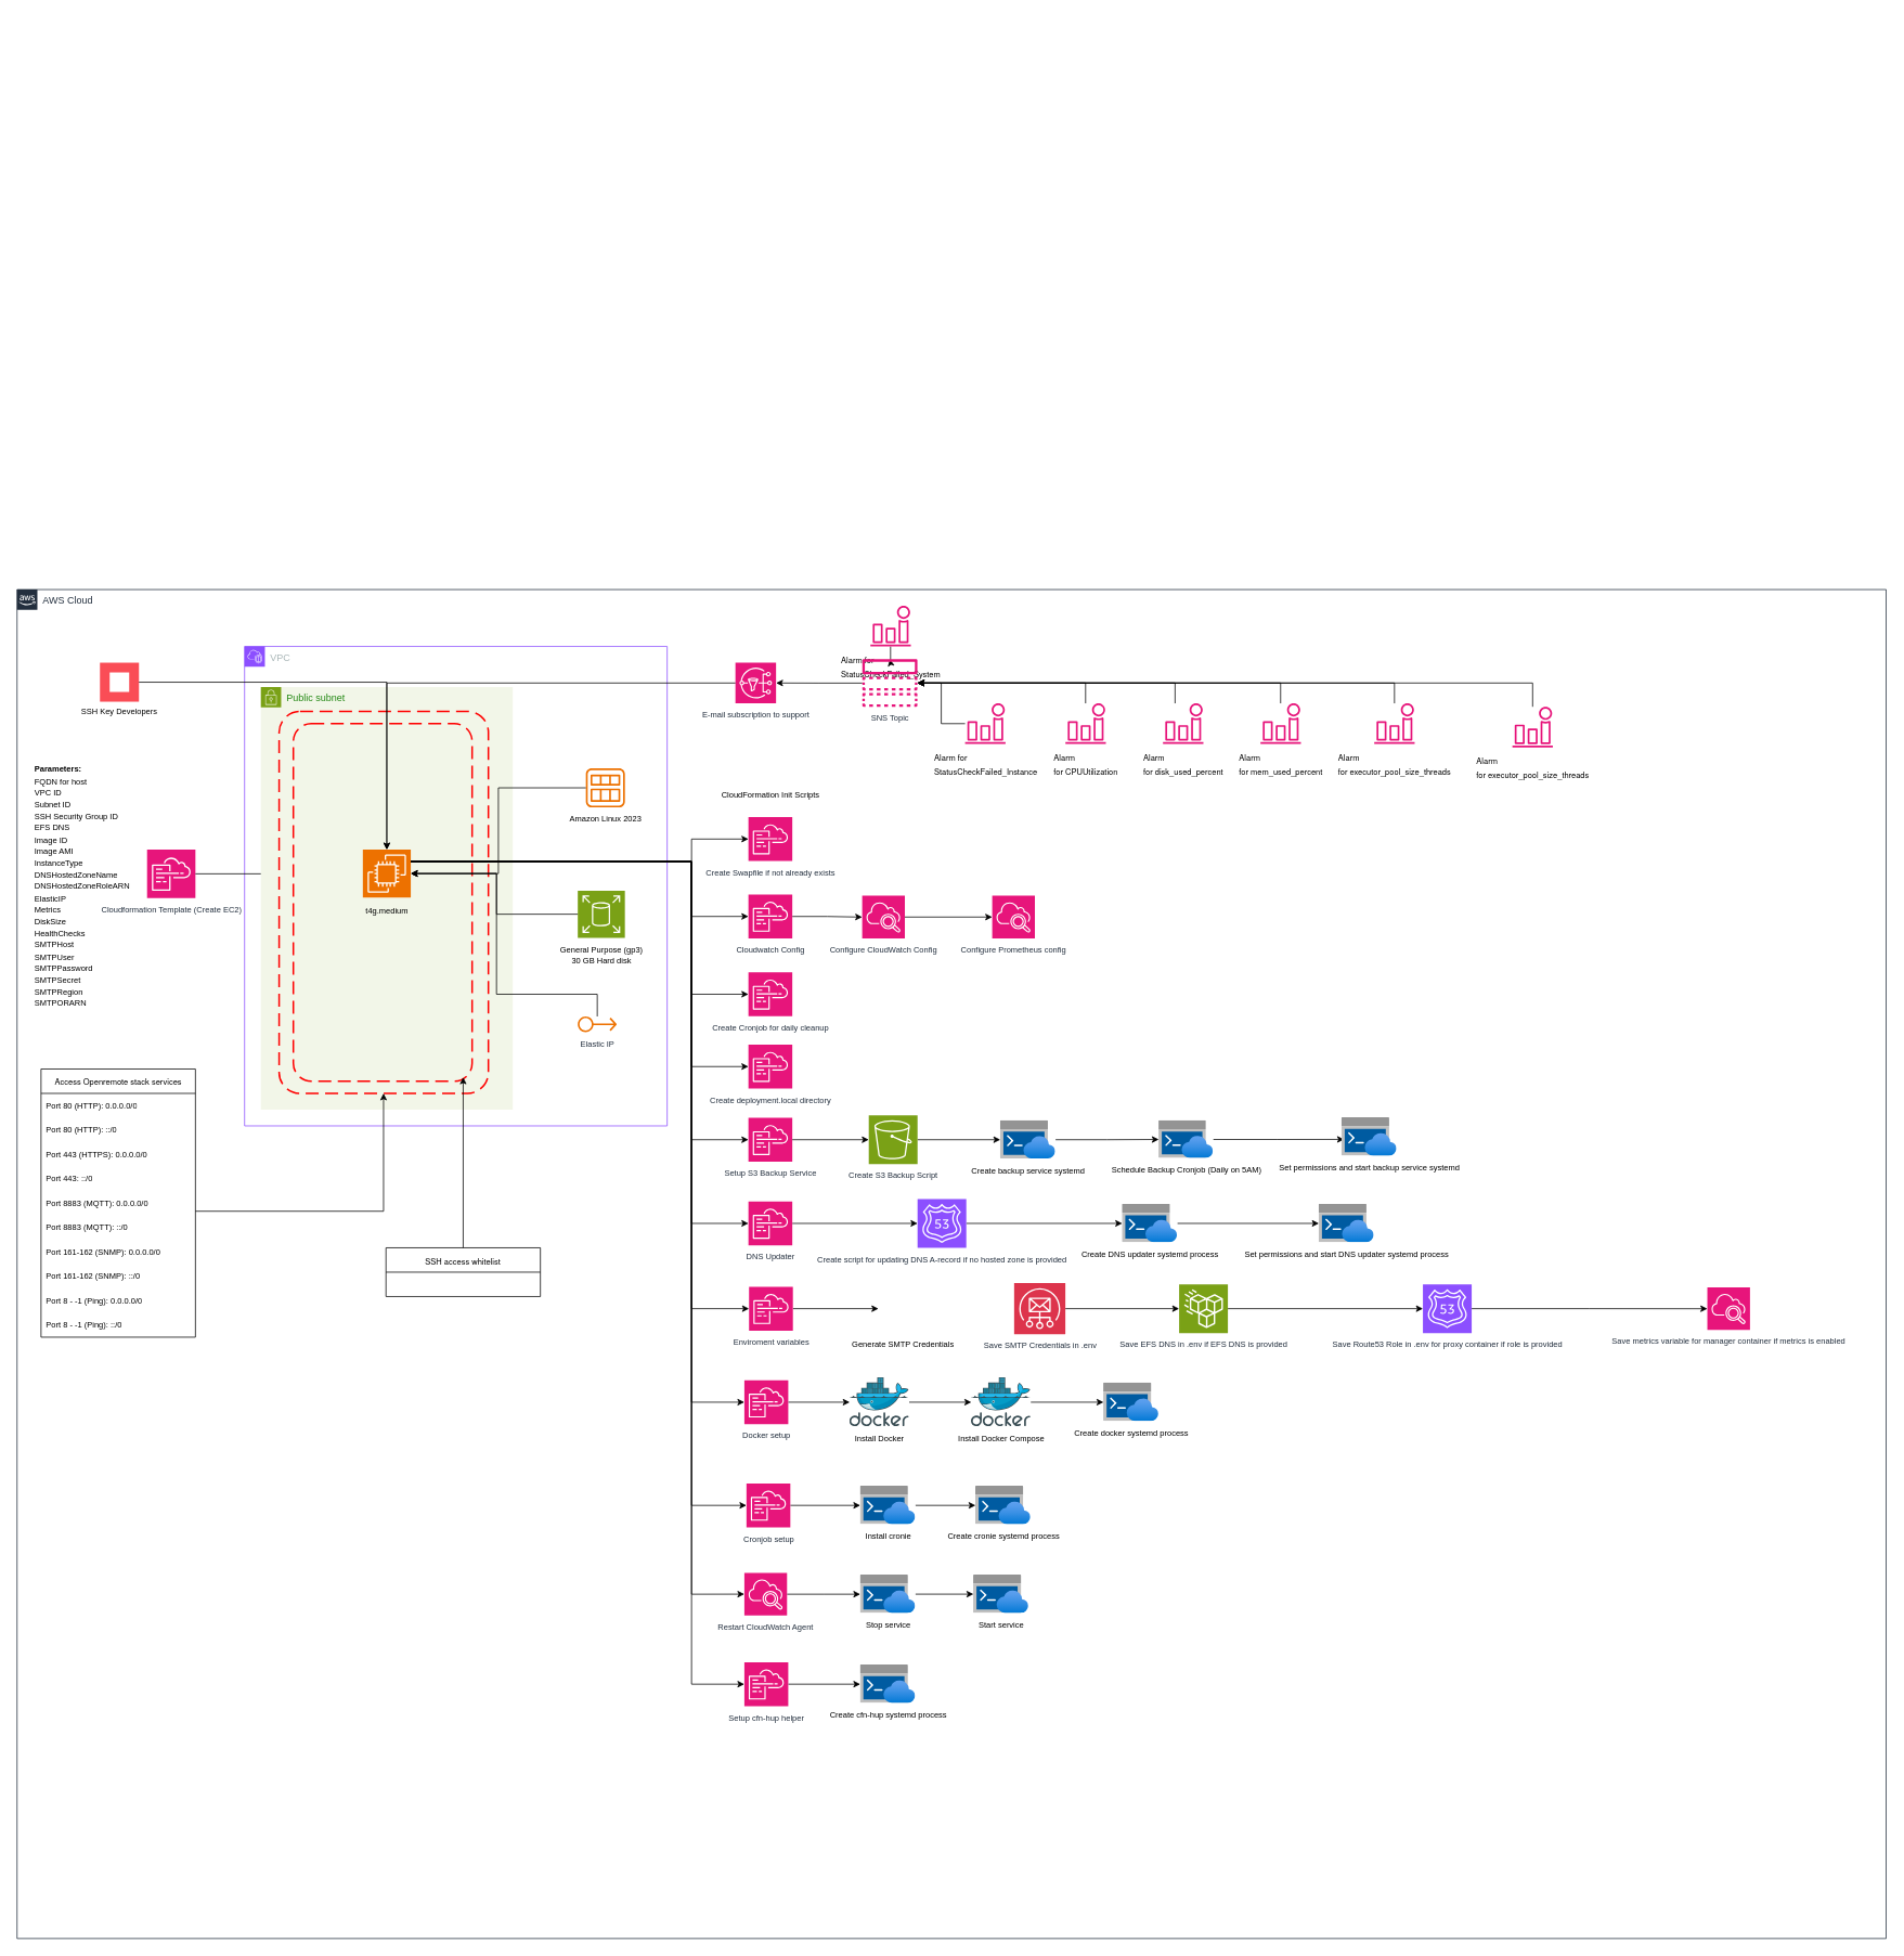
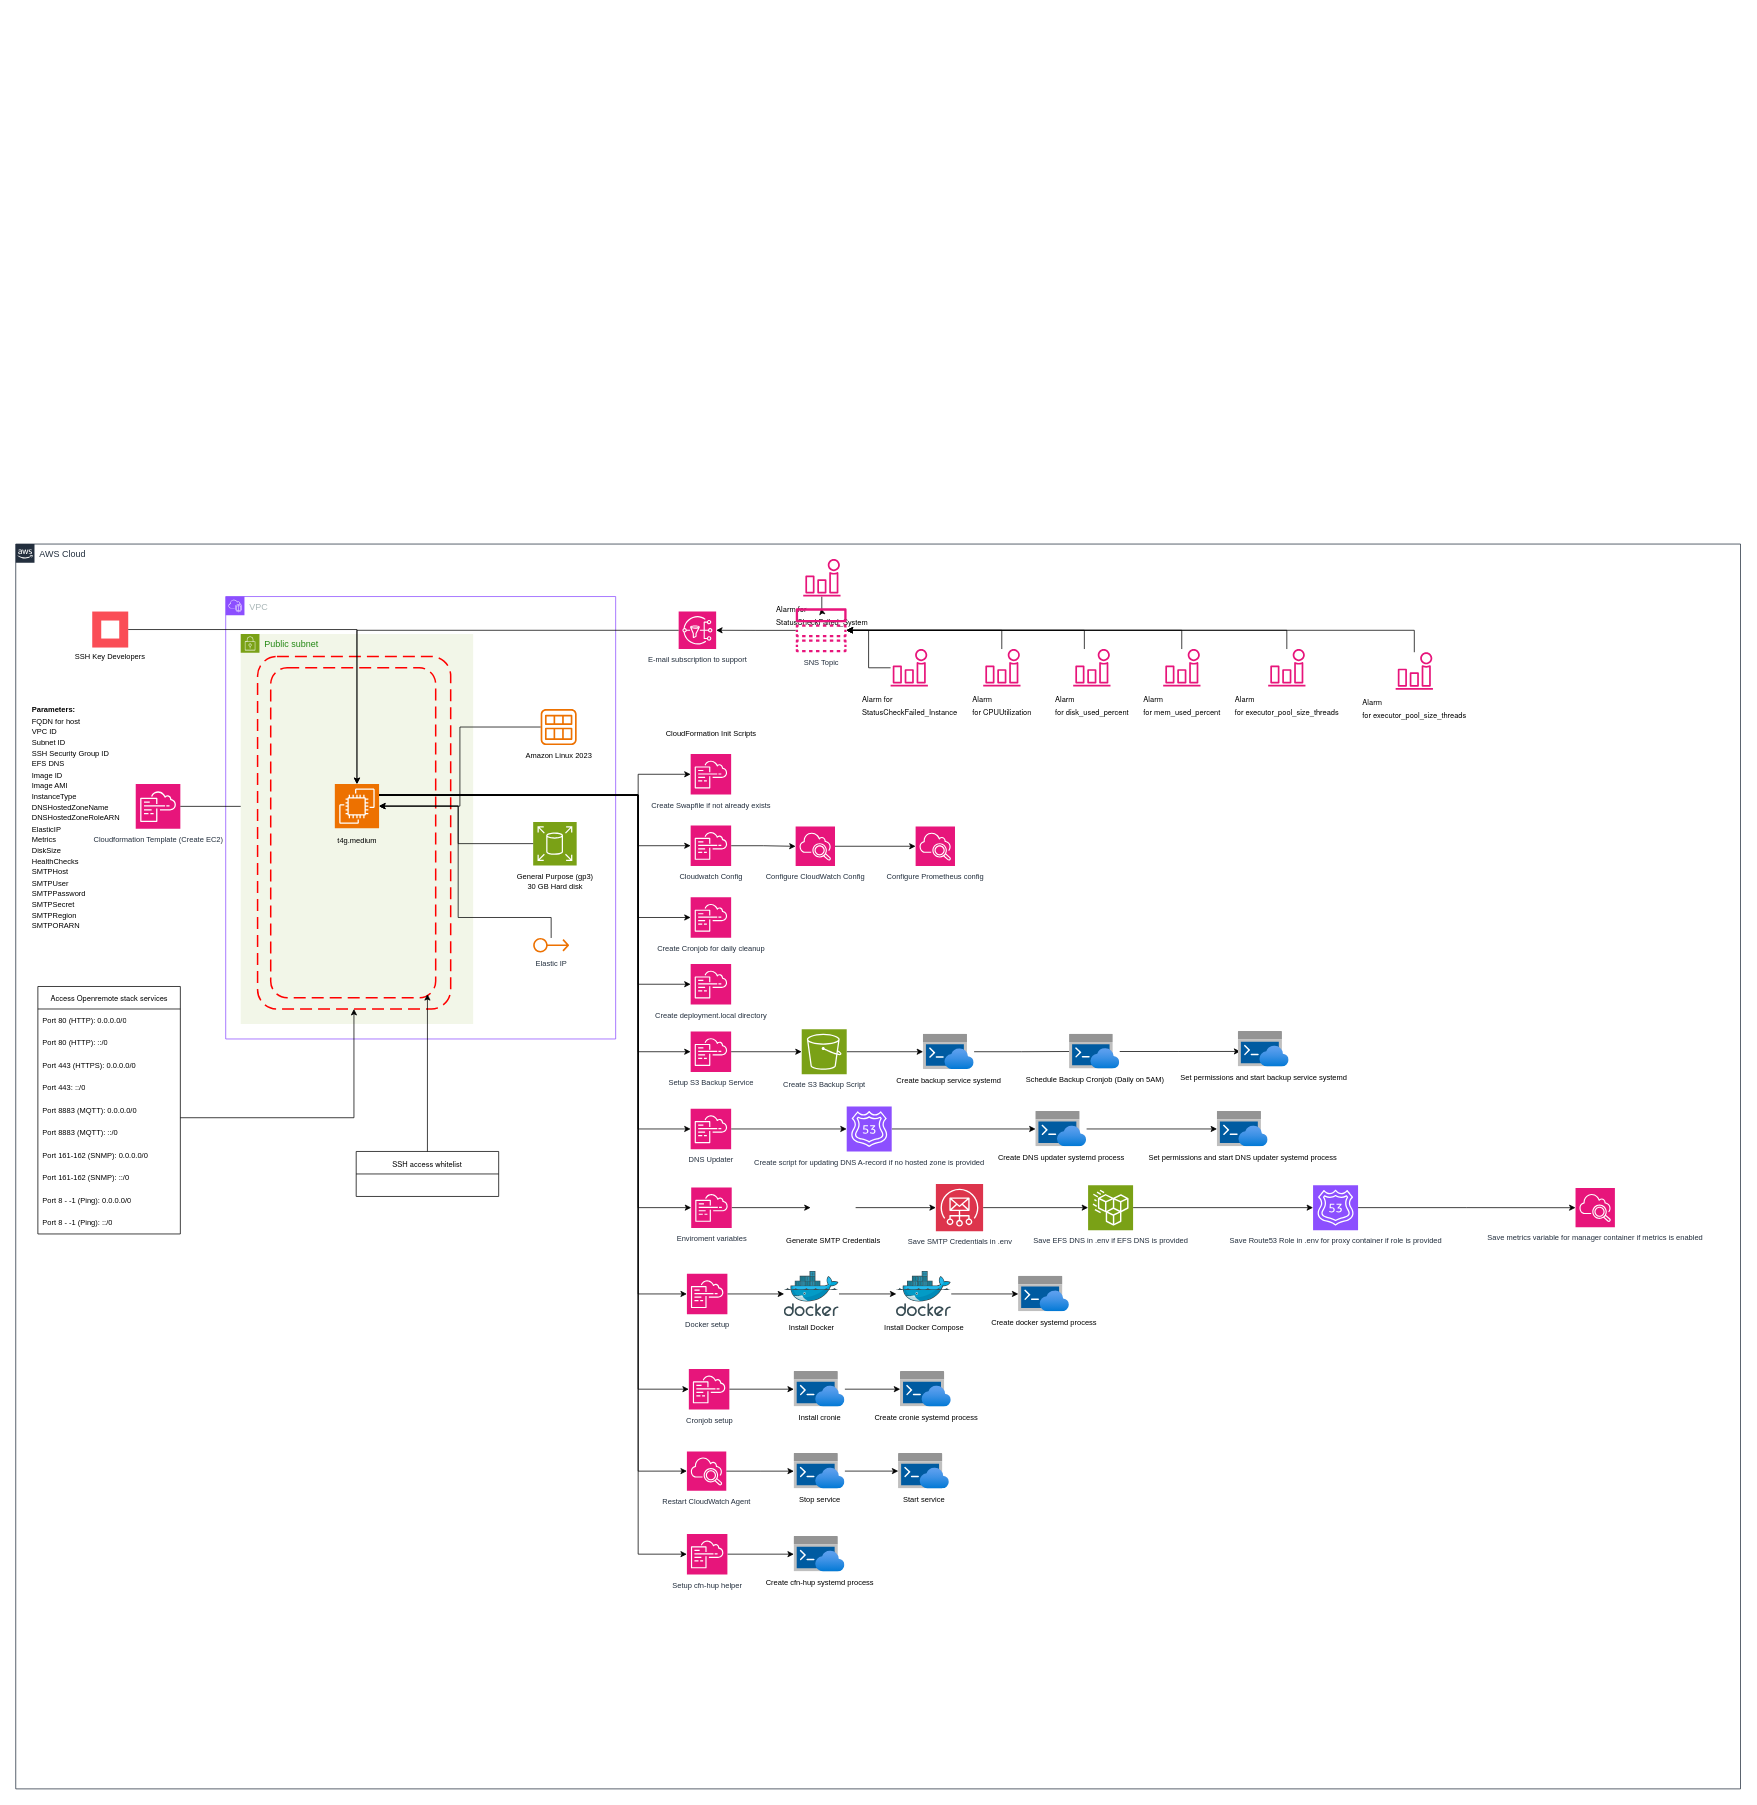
- <mxCell id="33" style="edgeStyle=orthogonalEdgeStyle;rounded=0;orthogonalLoop=1;jettySize=auto;html=1;" edge="1" parent="3" source="34" target="35"><mxGeometry relative="1" as="geometry"><mxPoint x="1320" y="677" as="targetPoint" /></mxGeometry></mxCell>
+ <mxCell id="33" style="edgeStyle=orthogonalEdgeStyle;rounded=0;orthogonalLoop=1;jettySize=auto;html=1;endArrow=none;" edge="1" parent="3" source="34" target="35"><mxGeometry relative="1" as="geometry"><mxPoint x="1320" y="677" as="targetPoint" /></mxGeometry></mxCell>
+ <mxCell id="40" value="" style="edgeStyle=orthogonalEdgeStyle;rounded=0;orthogonalLoop=1;jettySize=auto;html=1;" parent="3" source="41" target="46" edge="1"><mxGeometry relative="1" as="geometry"><mxPoint x="1078.75" y="936.4" as="targetPoint" /></mxGeometry></mxCell>
